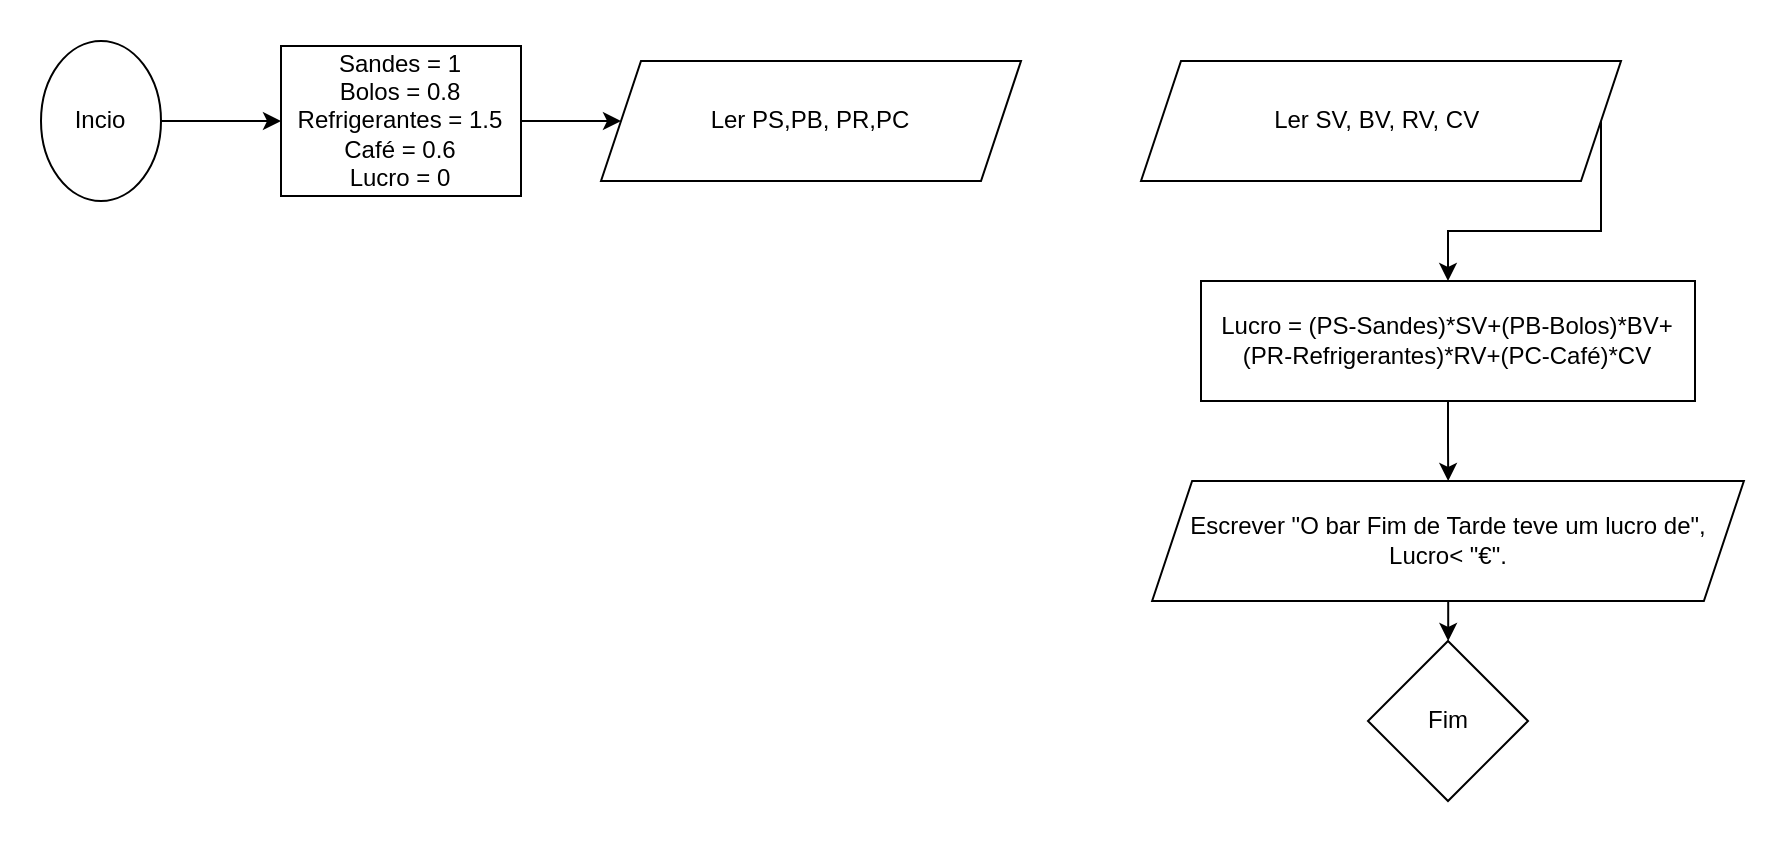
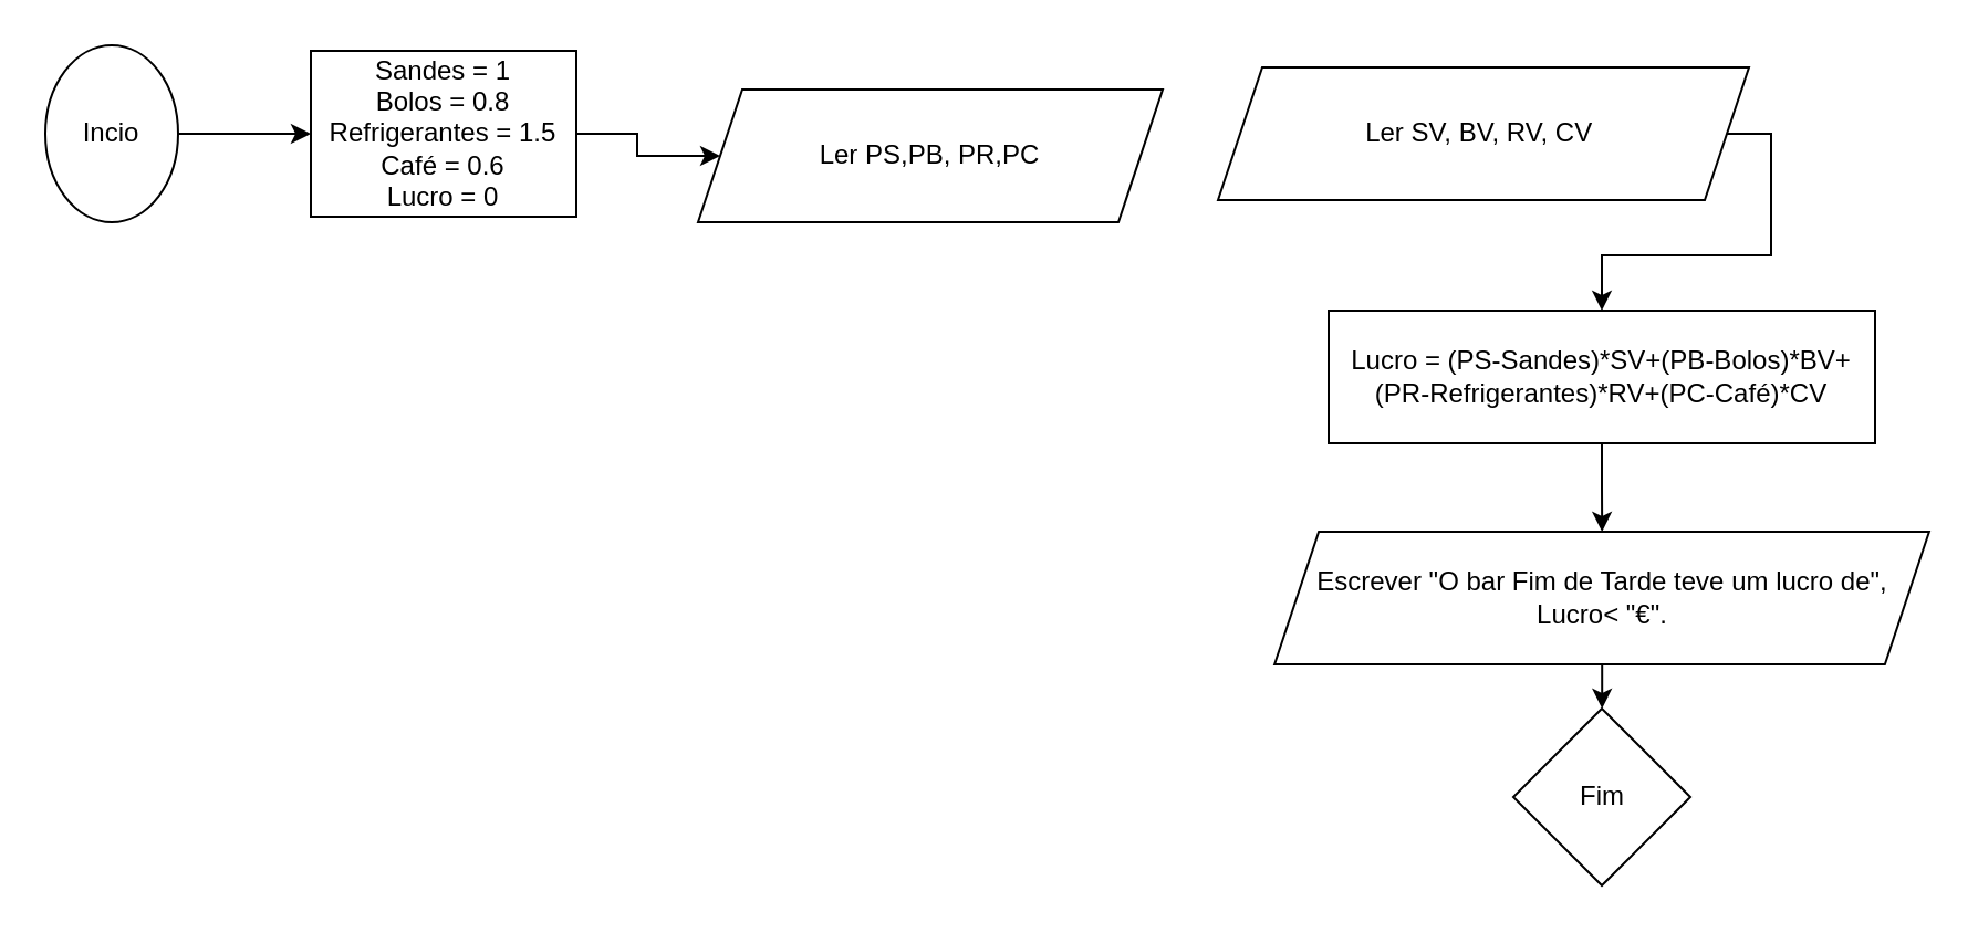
- <mxCell id="6" value="Ler PS,PB, PR,PC" style="shape=parallelogram;perimeter=parallelogramPerimeter;whiteSpace=wrap;html=1;fixedSize=1;rounded=0;" vertex="1" parent="1"><mxGeometry x="300" y="30" width="210" height="60" as="geometry" /></mxCell>
+ <mxCell id="6" value="Ler PS,PB, PR,PC" style="shape=parallelogram;perimeter=parallelogramPerimeter;whiteSpace=wrap;html=1;fixedSize=1;rounded=0;" vertex="1" parent="1"><mxGeometry x="315" y="40" width="210" height="60" as="geometry" /></mxCell>
- <mxCell id="8" value="Ler SV, BV, RV, CV&amp;nbsp;" style="shape=parallelogram;perimeter=parallelogramPerimeter;whiteSpace=wrap;html=1;fixedSize=1;rounded=0;" vertex="1" parent="1"><mxGeometry x="570" y="30" width="240" height="60" as="geometry" /></mxCell>
+ <mxCell id="8" value="Ler SV, BV, RV, CV&amp;nbsp;" style="shape=parallelogram;perimeter=parallelogramPerimeter;whiteSpace=wrap;html=1;fixedSize=1;rounded=0;" vertex="1" parent="1"><mxGeometry x="550" y="30" width="240" height="60" as="geometry" /></mxCell>
